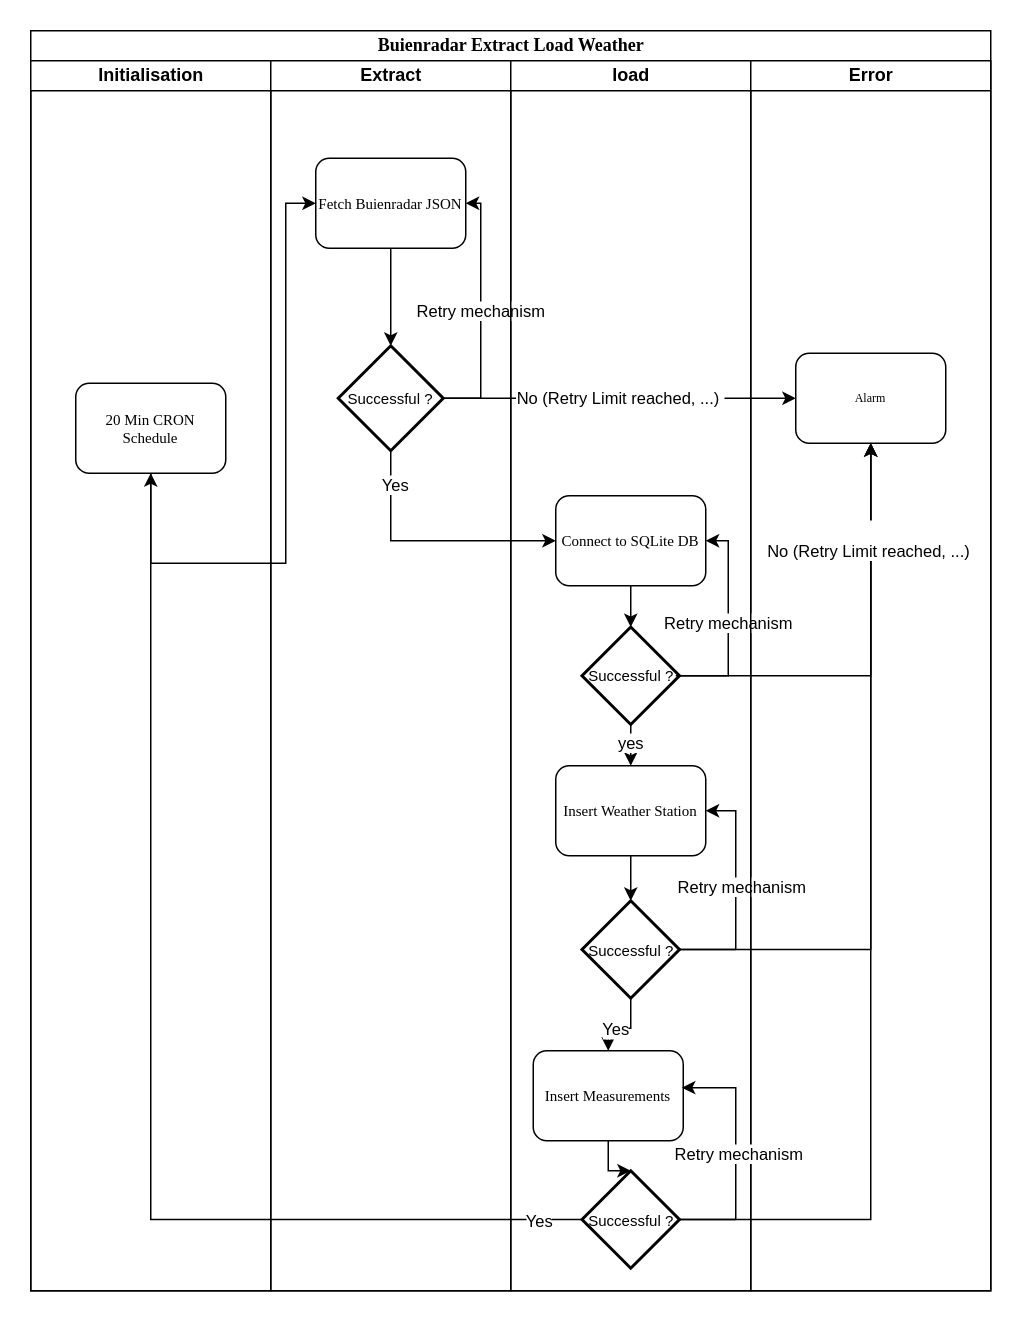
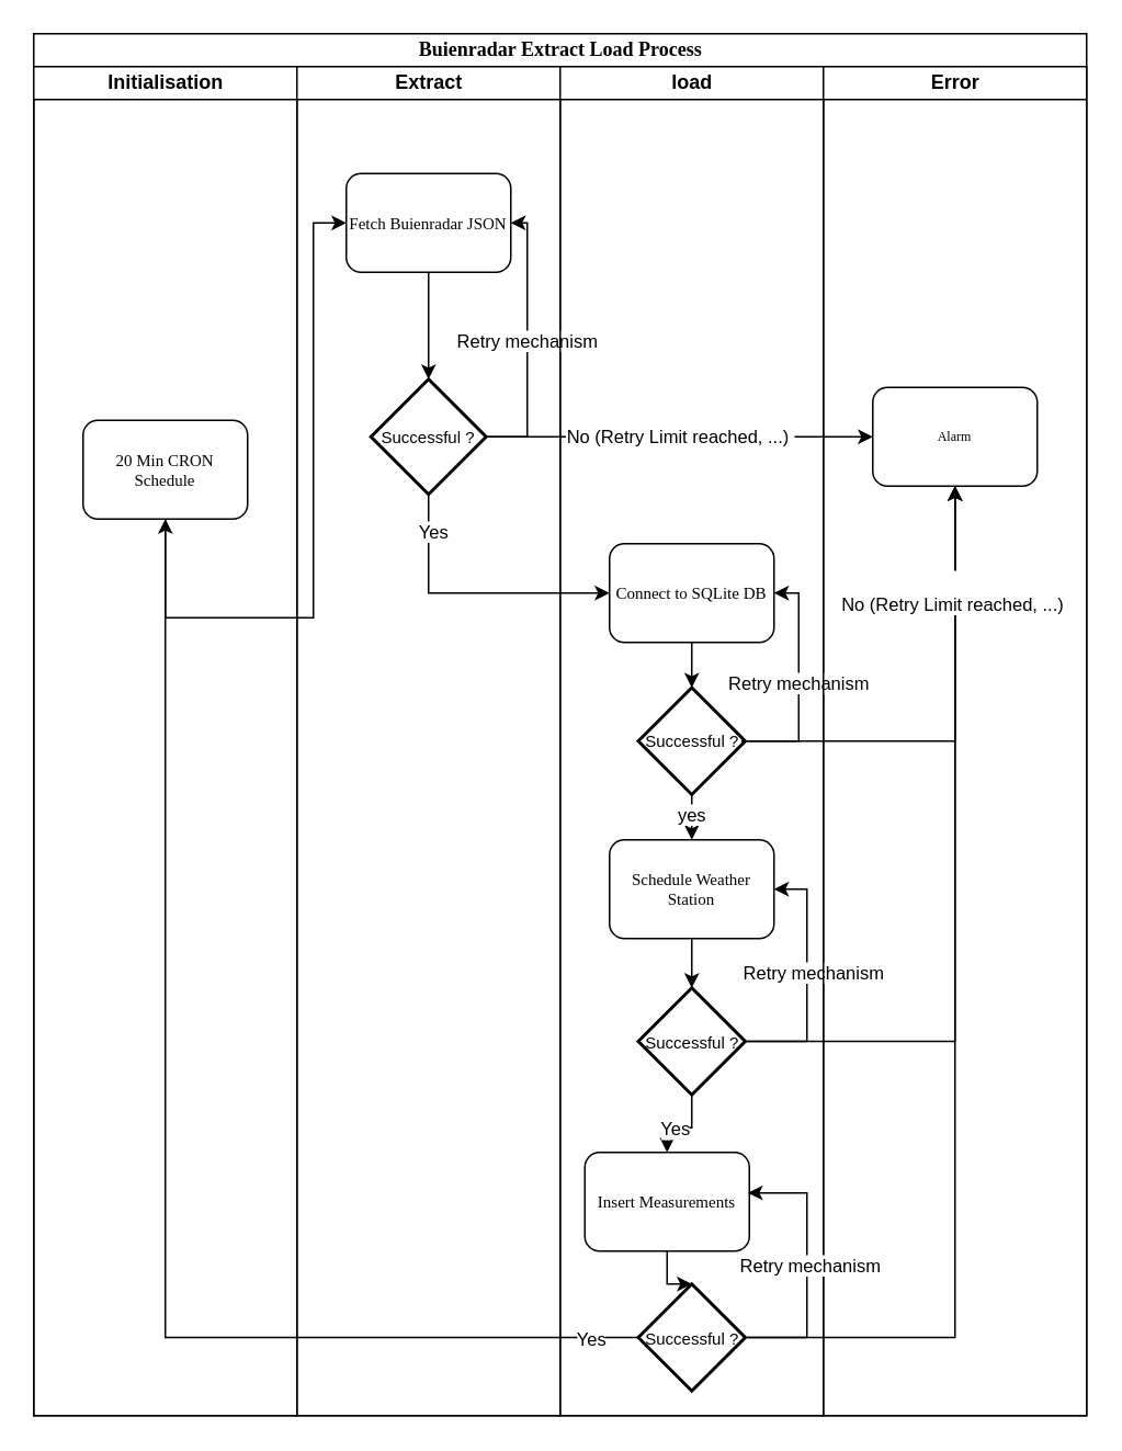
- <mxCell id="2" value="&lt;font style=&quot;font-size: 12px;&quot;&gt;Buienradar Extract Load Weather&lt;/font&gt;" style="swimlane;html=1;childLayout=stackLayout;startSize=20;rounded=0;shadow=0;labelBackgroundColor=none;strokeWidth=1;fontFamily=Verdana;fontSize=8;align=center;" parent="1" vertex="1"><mxGeometry x="20" y="20" width="640" height="840" as="geometry" /></mxCell>
+ <mxCell id="2" value="&lt;font style=&quot;font-size: 12px;&quot;&gt;Buienradar Extract Load Process&lt;/font&gt;" style="swimlane;html=1;childLayout=stackLayout;startSize=20;rounded=0;shadow=0;labelBackgroundColor=none;strokeWidth=1;fontFamily=Verdana;fontSize=8;align=center;" parent="1" vertex="1"><mxGeometry x="20" y="20" width="640" height="840" as="geometry" /></mxCell>
- <mxCell id="14" value="&lt;div&gt;&lt;font style=&quot;font-size: 10px;&quot;&gt;Insert Weather Station&lt;/font&gt;&lt;/div&gt;" style="rounded=1;whiteSpace=wrap;html=1;shadow=0;labelBackgroundColor=none;strokeWidth=1;fontFamily=Verdana;fontSize=8;align=center;" vertex="1" parent="10"><mxGeometry x="30" y="470" width="100" height="60" as="geometry" /></mxCell>
+ <mxCell id="14" value="&lt;div&gt;&lt;font style=&quot;font-size: 10px;&quot;&gt;Schedule Weather Station&lt;/font&gt;&lt;/div&gt;" style="rounded=1;whiteSpace=wrap;html=1;shadow=0;labelBackgroundColor=none;strokeWidth=1;fontFamily=Verdana;fontSize=8;align=center;" vertex="1" parent="10"><mxGeometry x="30" y="470" width="100" height="60" as="geometry" /></mxCell>
